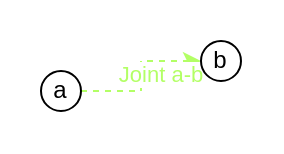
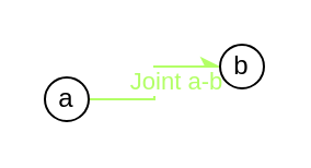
- <mxCell id="2" value="Joint a-b" style="edgeStyle=orthogonalEdgeStyle;rounded=0;orthogonalLoop=1;jettySize=auto;html=1;strokeColor=#B3FF66;fontColor=#B3FF66;dashed=1;" edge="1" parent="1" source="3" target="4"><mxGeometry y="-10" relative="1" as="geometry"><mxPoint as="offset" /></mxGeometry></mxCell>
+ <mxCell id="2" value="Joint a-b" style="edgeStyle=orthogonalEdgeStyle;rounded=0;orthogonalLoop=1;jettySize=auto;html=1;strokeColor=#B3FF66;fontColor=#B3FF66;" edge="1" parent="1" source="3" target="4"><mxGeometry y="-10" relative="1" as="geometry"><mxPoint as="offset" /></mxGeometry></mxCell>
